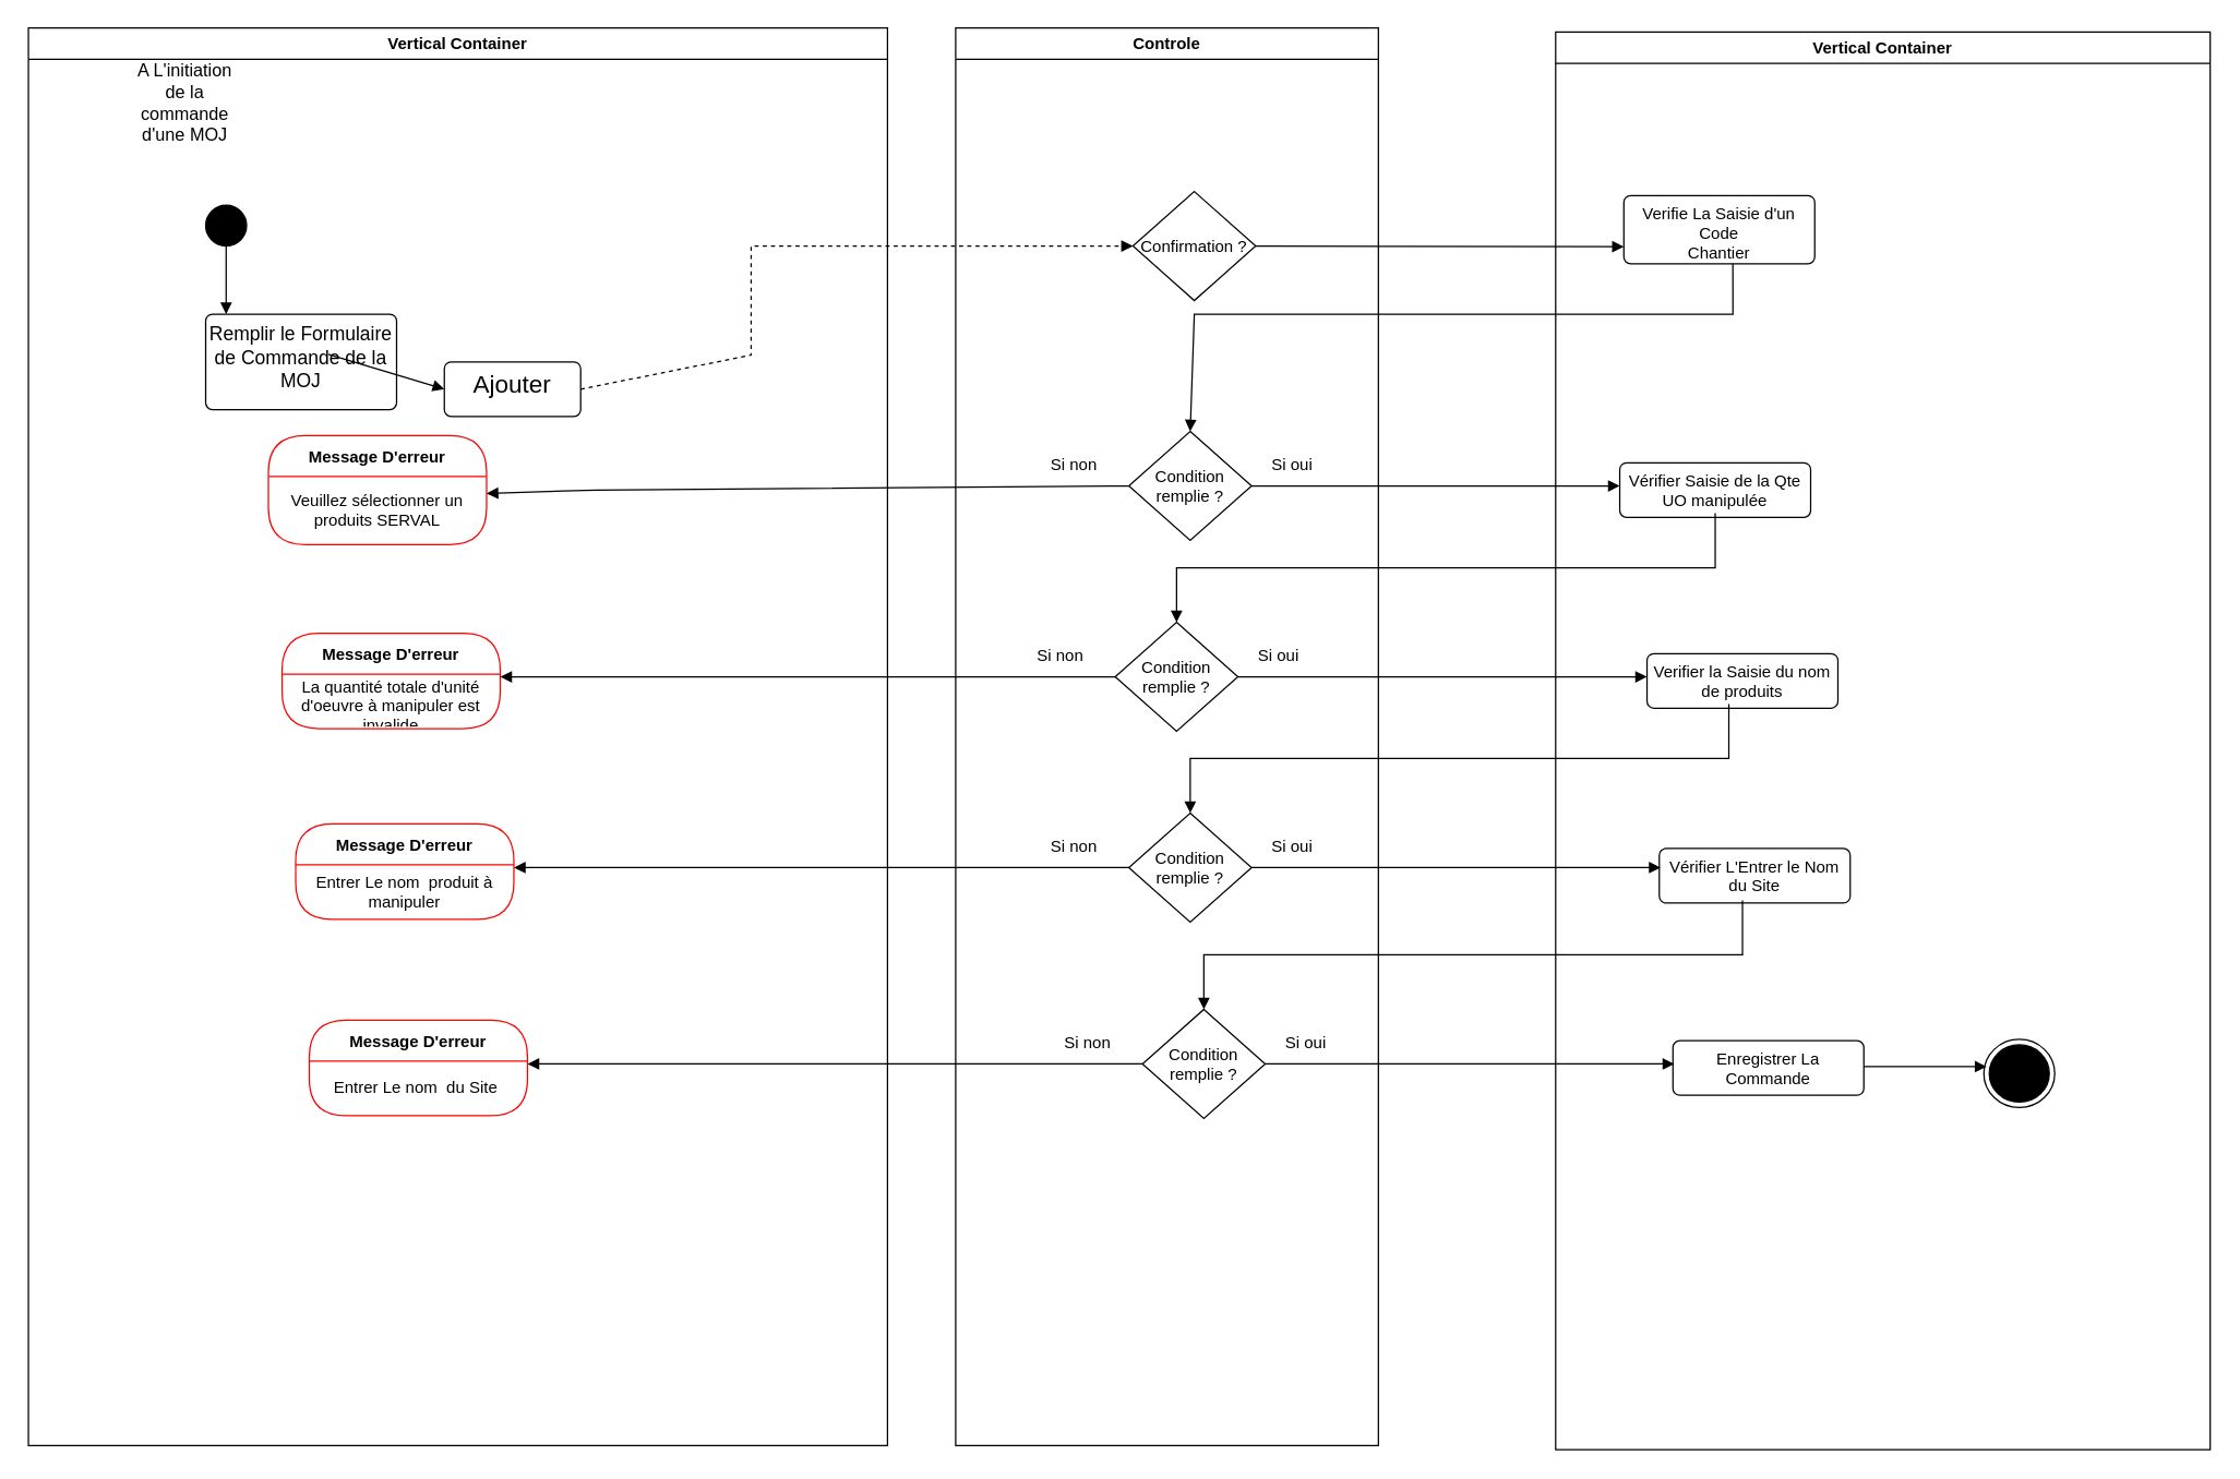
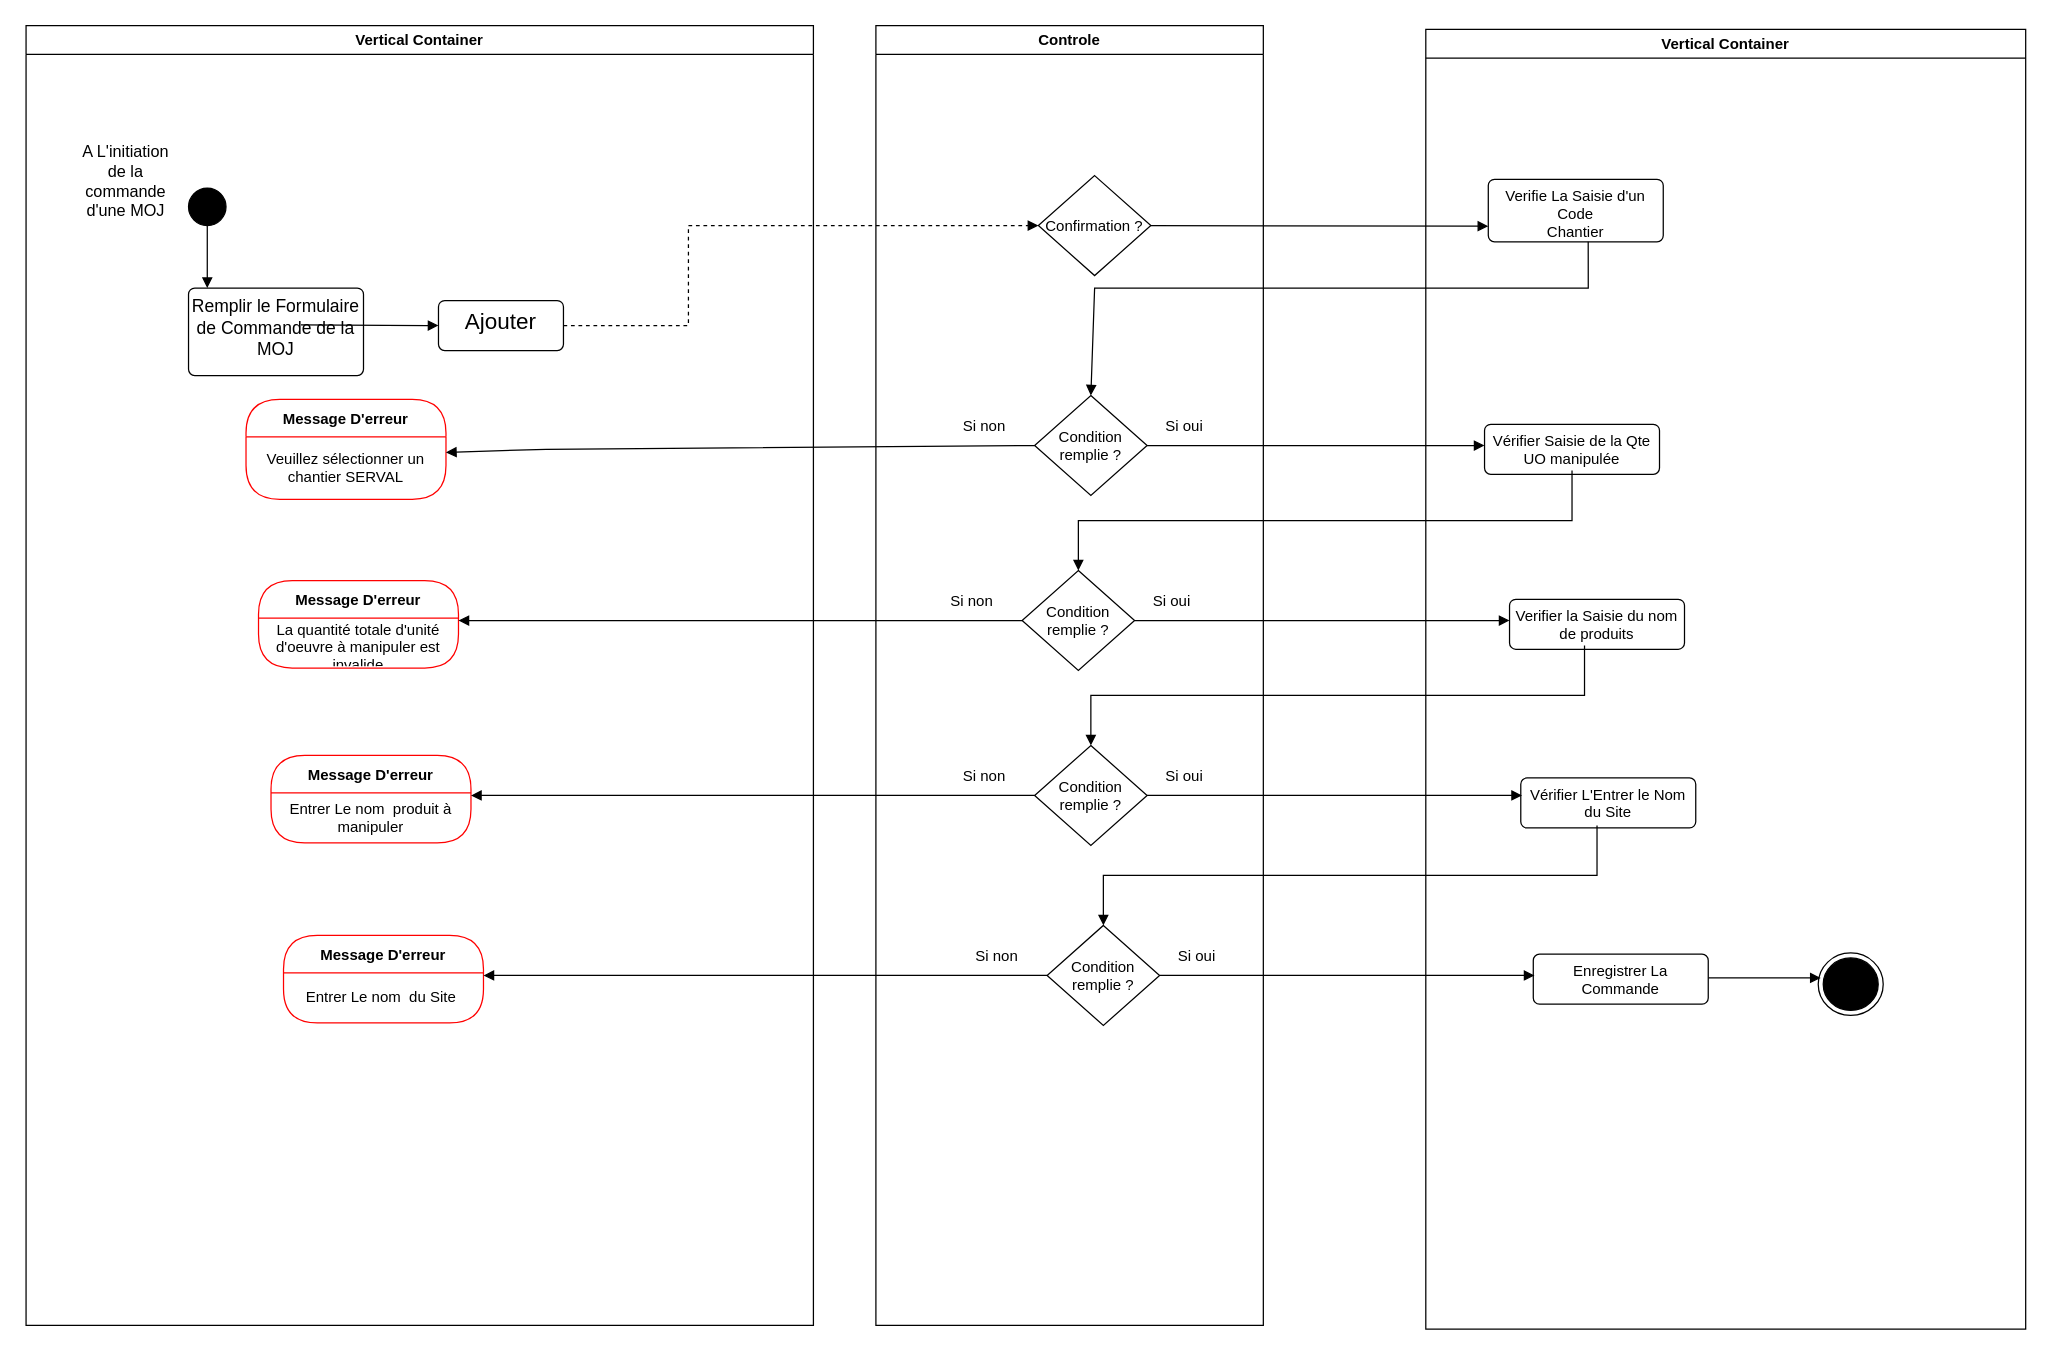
- <mxCell id="5" value="&lt;span style=&quot;font-size: 13px;&quot;&gt;A L'initiation de la commande d'une MOJ&lt;/span&gt;" style="text;html=1;align=center;verticalAlign=middle;whiteSpace=wrap;rounded=0;" vertex="1" parent="2"><mxGeometry x="75" y="10" width="80" height="90" as="geometry" /></mxCell>
+ <mxCell id="5" value="&lt;span style=&quot;font-size: 13px;&quot;&gt;A L'initiation de la commande d'une MOJ&lt;/span&gt;" style="text;html=1;align=center;verticalAlign=middle;whiteSpace=wrap;rounded=0;" vertex="1" parent="2"><mxGeometry x="40" y="80" width="80" height="90" as="geometry" /></mxCell>
- <mxCell id="11" value="&lt;font style=&quot;font-size: 18px;&quot;&gt;Ajouter&lt;/font&gt;" style="html=1;align=center;verticalAlign=top;rounded=1;absoluteArcSize=1;arcSize=10;dashed=0;whiteSpace=wrap;" vertex="1" parent="2"><mxGeometry x="305" y="245" width="100" height="40" as="geometry" /></mxCell>
+ <mxCell id="11" value="&lt;font style=&quot;font-size: 18px;&quot;&gt;Ajouter&lt;/font&gt;" style="html=1;align=center;verticalAlign=top;rounded=1;absoluteArcSize=1;arcSize=10;dashed=0;whiteSpace=wrap;" vertex="1" parent="2"><mxGeometry x="330" y="220" width="100" height="40" as="geometry" /></mxCell>
- <mxCell id="10" value="Veuillez sélectionner un produits SERVAL" style="text;html=1;strokeColor=none;fillColor=none;align=center;verticalAlign=middle;spacingLeft=4;spacingRight=4;whiteSpace=wrap;overflow=hidden;rotatable=0;fontColor=#000000;" vertex="1" parent="9"><mxGeometry y="30" width="160" height="50" as="geometry" /></mxCell>
+ <mxCell id="10" value="Veuillez sélectionner un chantier SERVAL" style="text;html=1;strokeColor=none;fillColor=none;align=center;verticalAlign=middle;spacingLeft=4;spacingRight=4;whiteSpace=wrap;overflow=hidden;rotatable=0;fontColor=#000000;" vertex="1" parent="9"><mxGeometry y="30" width="160" height="50" as="geometry" /></mxCell>
